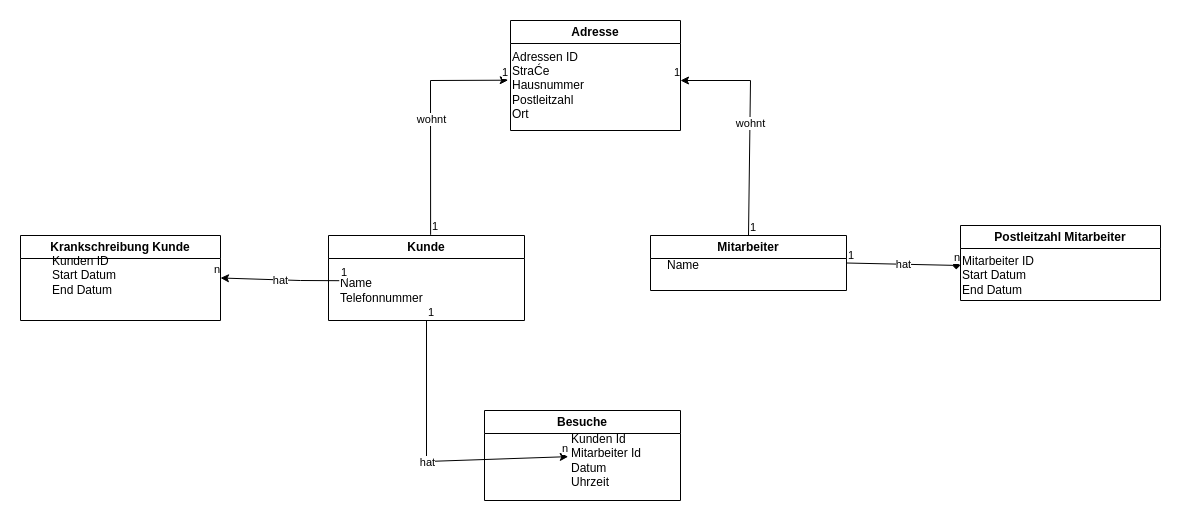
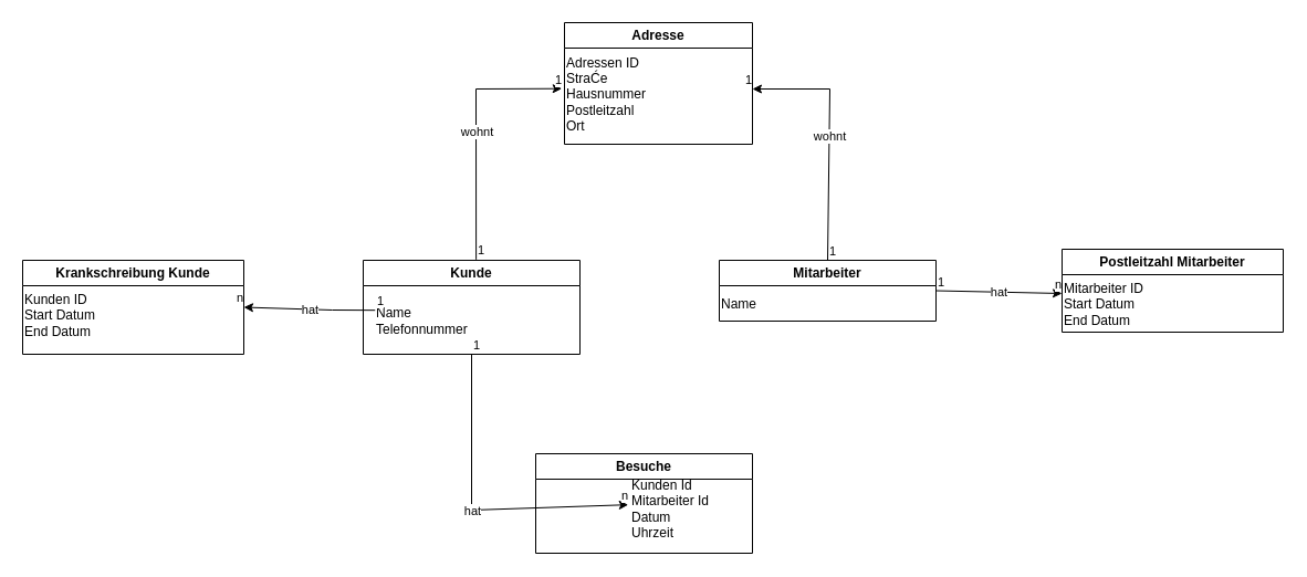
- <mxCell id="26" value="" style="endArrow=diamond;html=1;rounded=0;exitX=1;exitY=0.5;exitDx=0;exitDy=0;entryX=0;entryY=0.25;entryDx=0;entryDy=0;" edge="1" parent="1" source="4" target="19"><mxGeometry relative="1" as="geometry"><mxPoint x="450" y="254" as="sourcePoint" /><mxPoint x="528" y="100" as="targetPoint" /><Array as="points" /></mxGeometry></mxCell>
+ <mxCell id="26" value="" style="endArrow=classic;html=1;rounded=0;exitX=1;exitY=0.5;exitDx=0;exitDy=0;entryX=0;entryY=0.25;entryDx=0;entryDy=0;" edge="1" parent="1" source="4" target="19"><mxGeometry relative="1" as="geometry"><mxPoint x="450" y="254" as="sourcePoint" /><mxPoint x="528" y="100" as="targetPoint" /><Array as="points" /></mxGeometry></mxCell>
- <mxCell id="5" value="Name&lt;br&gt;" style="text;html=1;align=left;verticalAlign=middle;resizable=0;points=[];autosize=1;strokeColor=none;fillColor=none;" vertex="1" parent="4"><mxGeometry x="15" y="15" width="60" height="30" as="geometry" /></mxCell>
+ <mxCell id="5" value="Name&lt;br&gt;" style="text;html=1;align=left;verticalAlign=middle;resizable=0;points=[];autosize=1;strokeColor=none;fillColor=none;" vertex="1" parent="4"><mxGeometry y="25" width="60" height="30" as="geometry" /></mxCell>
- <mxCell id="21" value="Kunden ID&lt;br&gt;Start Datum&lt;br&gt;End Datum" style="text;html=1;strokeColor=none;fillColor=none;align=left;verticalAlign=middle;whiteSpace=wrap;rounded=0;" vertex="1" parent="20"><mxGeometry x="30" y="20" width="110" height="40" as="geometry" /></mxCell>
+ <mxCell id="21" value="Kunden ID&lt;br&gt;Start Datum&lt;br&gt;End Datum" style="text;html=1;strokeColor=none;fillColor=none;align=left;verticalAlign=middle;whiteSpace=wrap;rounded=0;" vertex="1" parent="20"><mxGeometry y="30" width="110" height="40" as="geometry" /></mxCell>
